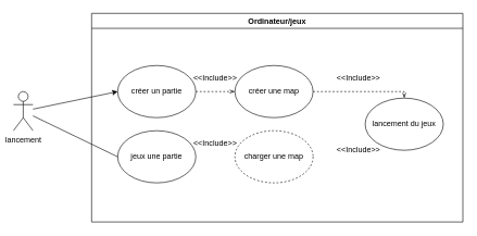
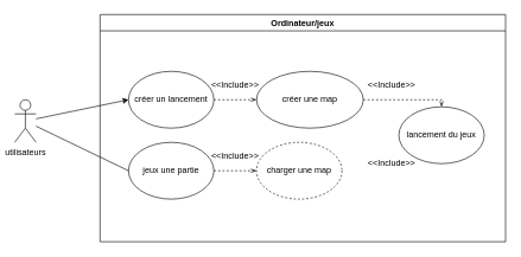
- <mxCell id="4" value="créer un partie" style="ellipse;whiteSpace=wrap;html=1;" vertex="1" parent="3"><mxGeometry x="40" y="80" width="120" height="80" as="geometry" /></mxCell>
+ <mxCell id="4" value="créer un lancement" style="ellipse;whiteSpace=wrap;html=1;" vertex="1" parent="3"><mxGeometry x="40" y="80" width="120" height="80" as="geometry" /></mxCell>
- <mxCell id="7" value="créer&amp;nbsp;une map" style="ellipse;whiteSpace=wrap;html=1;" vertex="1" parent="3"><mxGeometry x="220" y="80" width="120" height="80" as="geometry" /></mxCell>
+ <mxCell id="7" value="créer&amp;nbsp;une map" style="ellipse;whiteSpace=wrap;html=1;" vertex="1" parent="3"><mxGeometry x="220" y="80" width="150" height="80" as="geometry" /></mxCell>
- <mxCell id="2" value="lancement" style="shape=umlActor;verticalLabelPosition=bottom;verticalAlign=top;html=1;outlineConnect=0;" vertex="1" parent="1"><mxGeometry x="20" y="140" width="30" height="60" as="geometry" /></mxCell>
+ <mxCell id="2" value="utilisateurs" style="shape=umlActor;verticalLabelPosition=bottom;verticalAlign=top;html=1;outlineConnect=0;" vertex="1" parent="1"><mxGeometry x="20" y="140" width="30" height="60" as="geometry" /></mxCell>
+ <mxCell id="9" style="edgeStyle=orthogonalEdgeStyle;rounded=0;orthogonalLoop=1;jettySize=auto;html=1;exitX=1;exitY=0.5;exitDx=0;exitDy=0;entryX=0;entryY=0.5;entryDx=0;entryDy=0;dashed=1;endArrow=openThin;endFill=0;" edge="1" parent="3" source="5" target="8"><mxGeometry relative="1" as="geometry"><mxPoint x="170" y="130" as="sourcePoint" /><mxPoint x="230" y="130" as="targetPoint" /></mxGeometry></mxCell>
